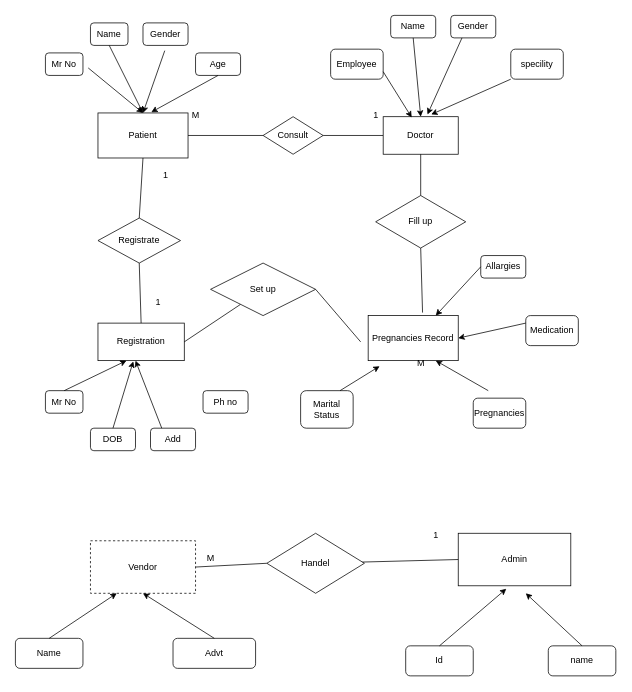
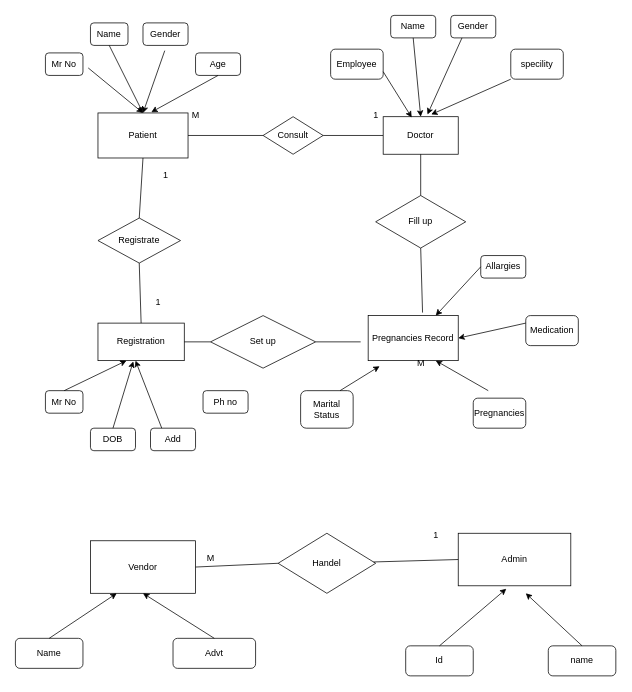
- <mxCell id="33" value="Set up" style="rhombus;whiteSpace=wrap;html=1;" vertex="1" parent="1"><mxGeometry x="280" y="350" width="140" height="70" as="geometry" /></mxCell>
+ <mxCell id="33" value="Set up" style="rhombus;whiteSpace=wrap;html=1;" vertex="1" parent="1"><mxGeometry x="280" y="420" width="140" height="70" as="geometry" /></mxCell>
- <mxCell id="55" value="Handel" style="rhombus;whiteSpace=wrap;html=1;" vertex="1" parent="1"><mxGeometry x="355" y="710" width="130" height="80" as="geometry" /></mxCell>
+ <mxCell id="55" value="Handel" style="rhombus;whiteSpace=wrap;html=1;" vertex="1" parent="1"><mxGeometry x="370" y="710" width="130" height="80" as="geometry" /></mxCell>
- <mxCell id="52" value="Vendor" style="rounded=0;whiteSpace=wrap;html=1;dashed=1;" vertex="1" parent="1"><mxGeometry x="120" y="720" width="140" height="70" as="geometry" /></mxCell>
+ <mxCell id="52" value="Vendor" style="rounded=0;whiteSpace=wrap;html=1;" vertex="1" parent="1"><mxGeometry x="120" y="720" width="140" height="70" as="geometry" /></mxCell>
